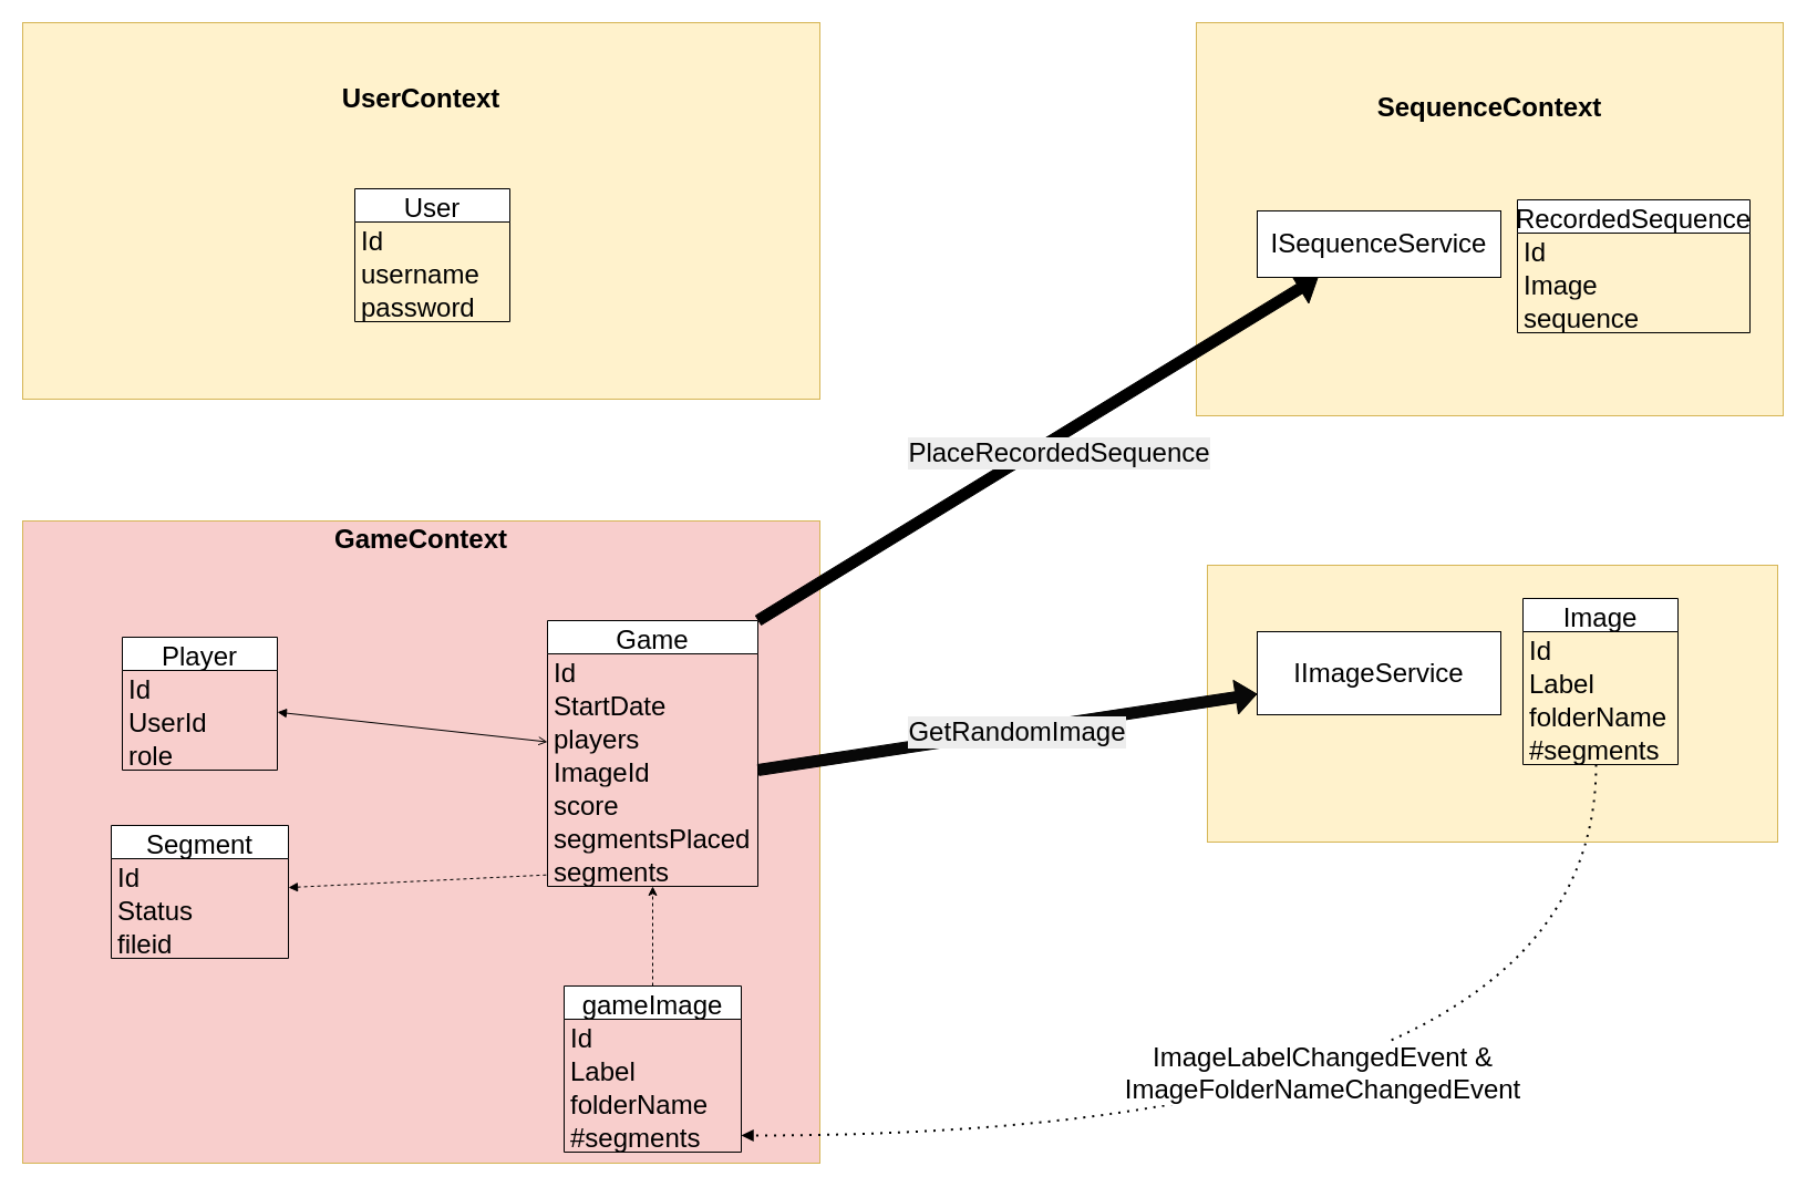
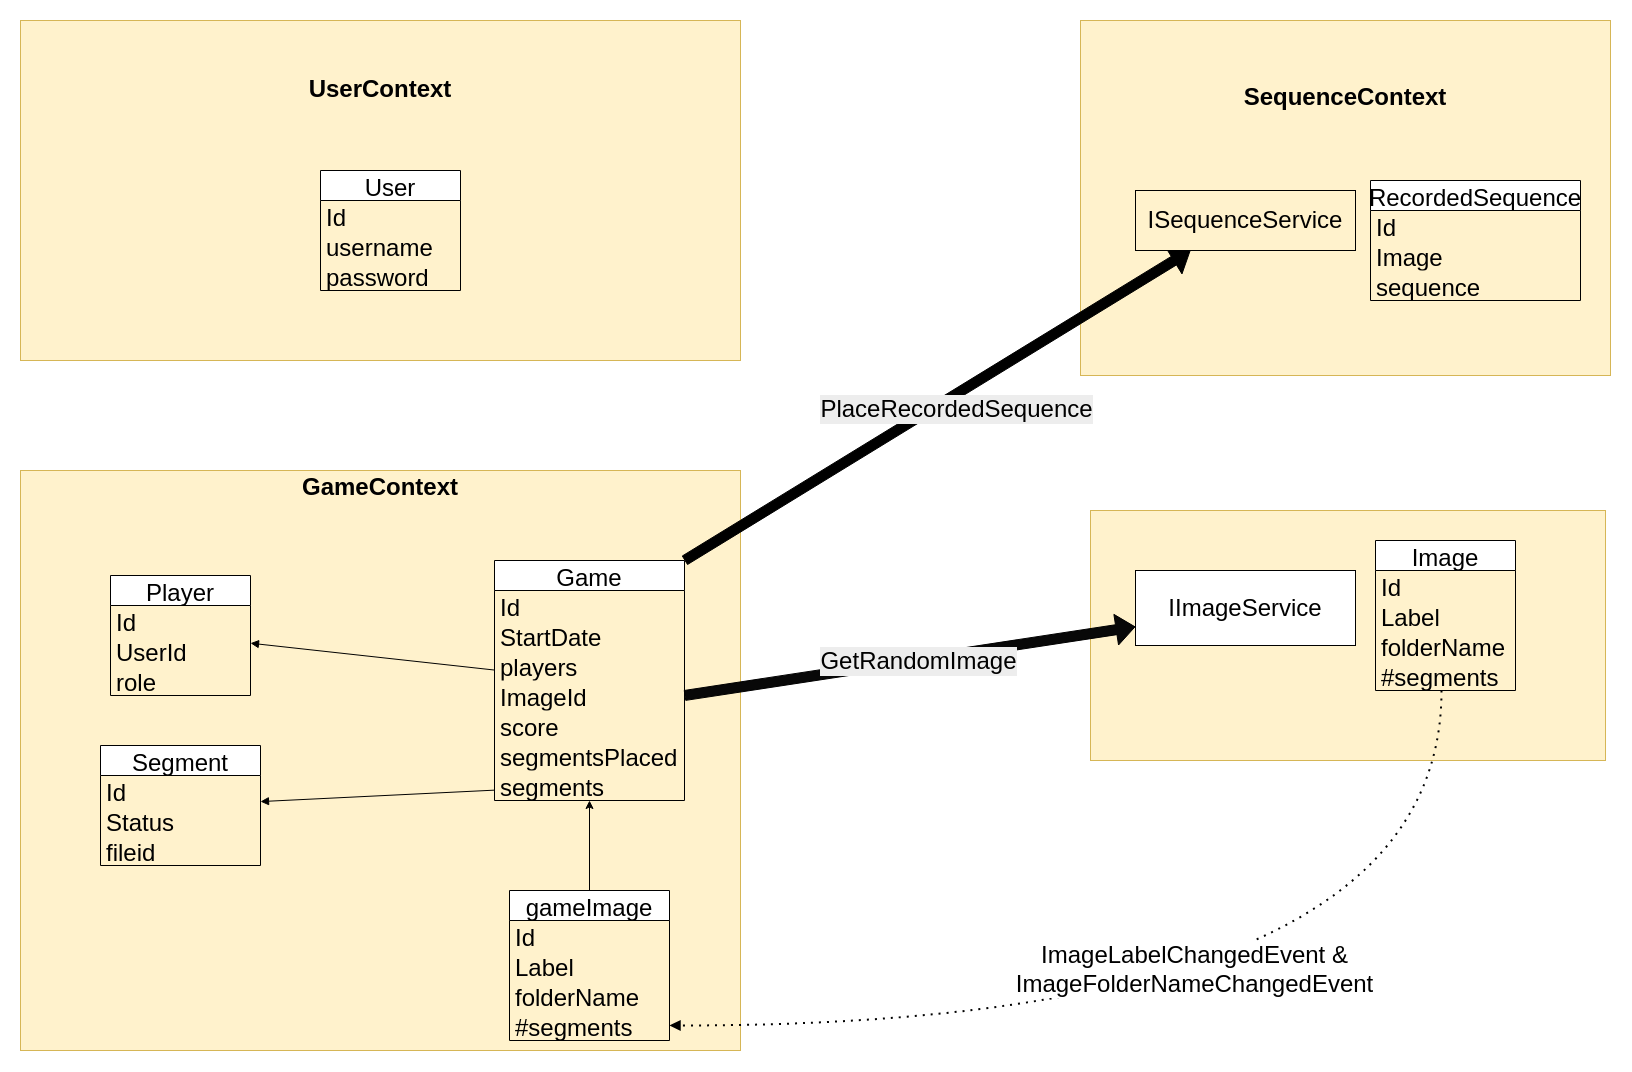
- <mxCell id="45" value="ISequenceService" style="rounded=0;whiteSpace=wrap;html=1;fontSize=24;" parent="1" vertex="1"><mxGeometry x="1135" y="190" width="220" height="60" as="geometry" /></mxCell>
+ <mxCell id="45" value="ISequenceService" style="rounded=0;whiteSpace=wrap;html=1;fontSize=24;fillColor=#fff2cc;" parent="1" vertex="1"><mxGeometry x="1135" y="190" width="220" height="60" as="geometry" /></mxCell>
- <mxCell id="18" style="rounded=0;orthogonalLoop=1;jettySize=auto;html=1;fontSize=24;startArrow=block;startFill=1;strokeWidth=1;endArrow=open;endFill=0;" parent="1" source="19" target="10" edge="1"><mxGeometry relative="1" as="geometry"><mxPoint x="490" y="520" as="targetPoint" /></mxGeometry></mxCell>
+ <mxCell id="18" style="rounded=0;orthogonalLoop=1;jettySize=auto;html=1;fontSize=24;startArrow=block;startFill=1;strokeWidth=1;endArrow=none;endFill=0;" parent="1" source="19" target="10" edge="1"><mxGeometry relative="1" as="geometry"><mxPoint x="490" y="520" as="targetPoint" /></mxGeometry></mxCell>
- <mxCell id="2" value="&lt;b&gt;GameContext&lt;br&gt;&lt;br&gt;&lt;br&gt;&lt;br&gt;&lt;br&gt;&lt;br&gt;&lt;br&gt;&lt;br&gt;&lt;br&gt;&lt;br&gt;&lt;br&gt;&lt;br&gt;&lt;br&gt;&lt;br&gt;&lt;br&gt;&lt;br&gt;&lt;br&gt;&lt;br&gt;&lt;br&gt;&lt;br&gt;&lt;/b&gt;" style="rounded=0;whiteSpace=wrap;html=1;fontSize=24;fillColor=#f8cecc;strokeColor=#d6b656;" parent="1" vertex="1"><mxGeometry x="20" y="470" width="720" height="580" as="geometry" /></mxCell>
+ <mxCell id="2" value="&lt;b&gt;GameContext&lt;br&gt;&lt;br&gt;&lt;br&gt;&lt;br&gt;&lt;br&gt;&lt;br&gt;&lt;br&gt;&lt;br&gt;&lt;br&gt;&lt;br&gt;&lt;br&gt;&lt;br&gt;&lt;br&gt;&lt;br&gt;&lt;br&gt;&lt;br&gt;&lt;br&gt;&lt;br&gt;&lt;br&gt;&lt;br&gt;&lt;/b&gt;" style="rounded=0;whiteSpace=wrap;html=1;fontSize=24;fillColor=#fff2cc;strokeColor=#d6b656;" parent="1" vertex="1"><mxGeometry x="20" y="470" width="720" height="580" as="geometry" /></mxCell>
- <mxCell id="28" style="rounded=0;orthogonalLoop=1;jettySize=auto;html=1;fontSize=24;startArrow=block;startFill=1;endArrow=none;endFill=0;dashed=1;" parent="1" source="29" target="17" edge="1"><mxGeometry relative="1" as="geometry" /></mxCell>
+ <mxCell id="28" style="rounded=0;orthogonalLoop=1;jettySize=auto;html=1;fontSize=24;startArrow=block;startFill=1;endArrow=none;endFill=0;" parent="1" source="29" target="17" edge="1"><mxGeometry relative="1" as="geometry" /></mxCell>
- <mxCell id="37" value="" style="edgeStyle=none;rounded=0;orthogonalLoop=1;jettySize=auto;html=1;fontSize=24;startArrow=none;startFill=0;dashed=1;" parent="1" source="38" target="17" edge="1"><mxGeometry relative="1" as="geometry" /></mxCell>
+ <mxCell id="37" value="" style="edgeStyle=none;rounded=0;orthogonalLoop=1;jettySize=auto;html=1;fontSize=24;startArrow=none;startFill=0;" parent="1" source="38" target="17" edge="1"><mxGeometry relative="1" as="geometry" /></mxCell>
